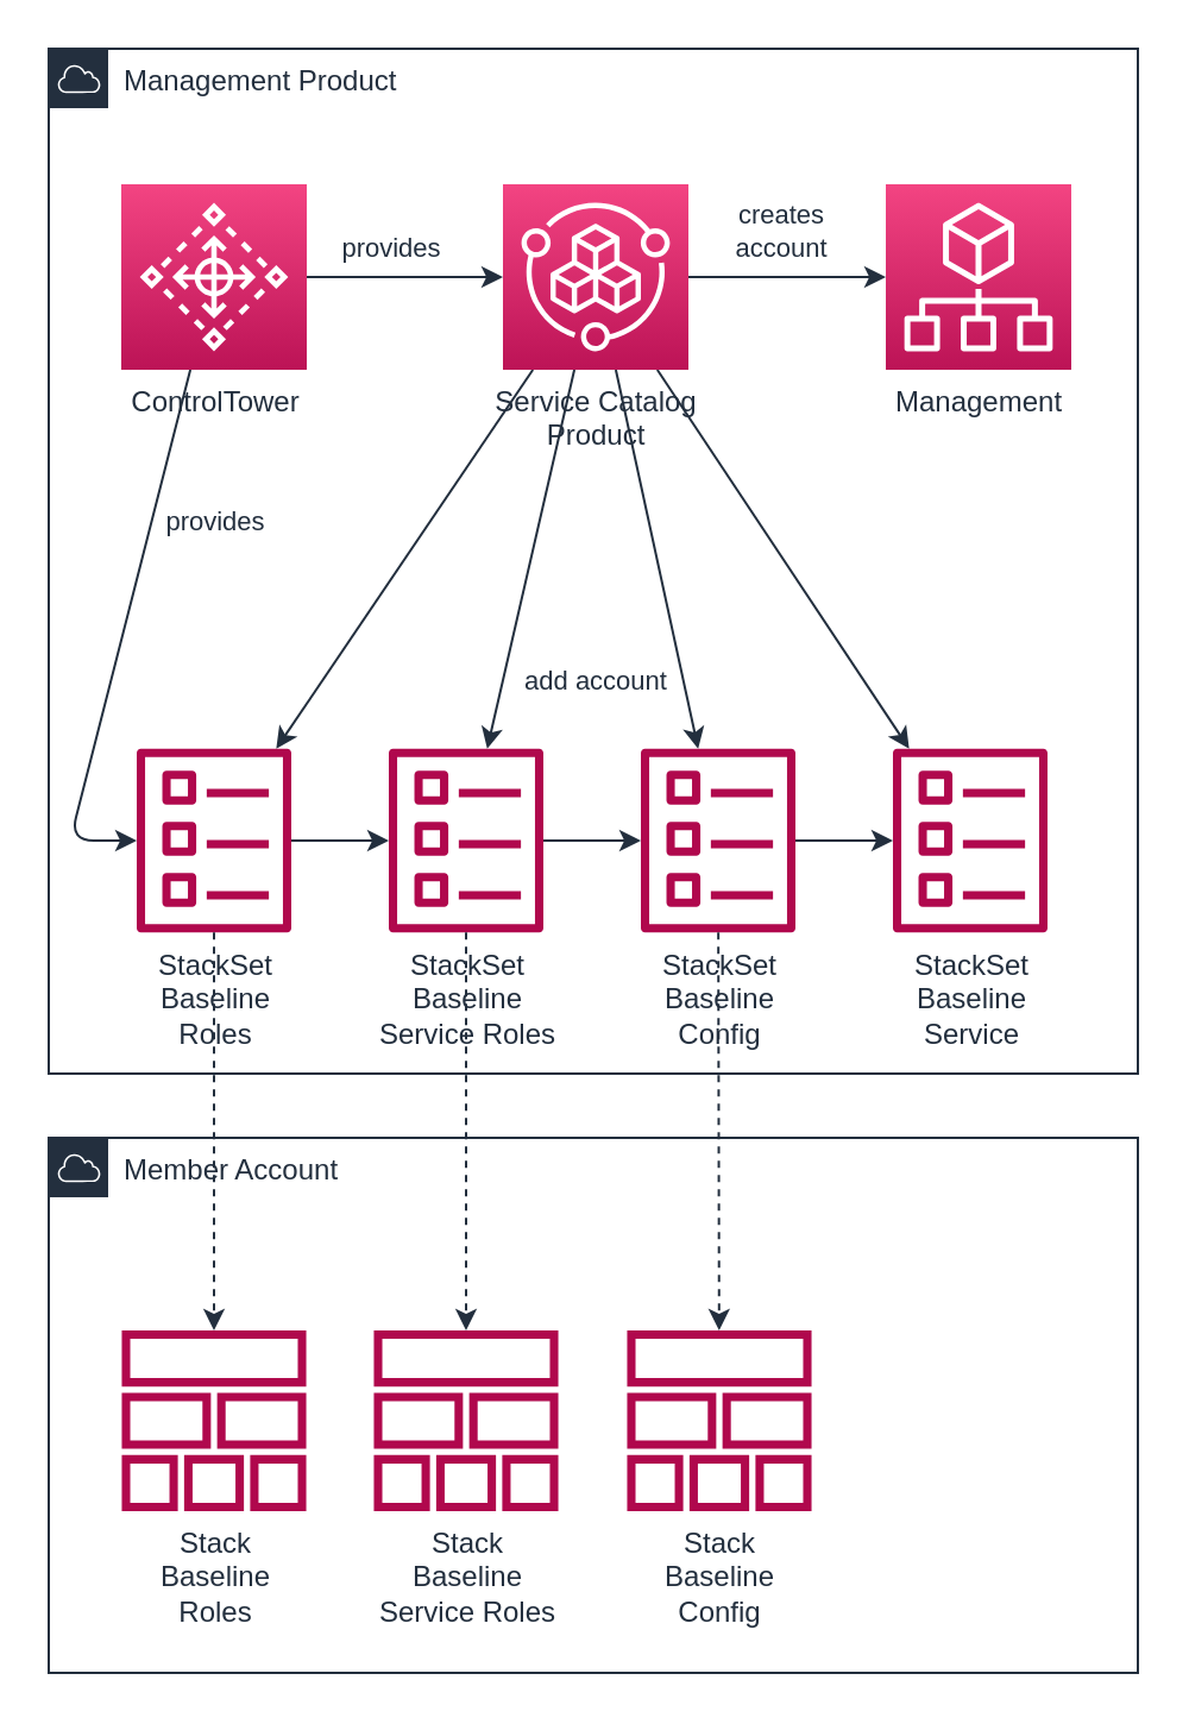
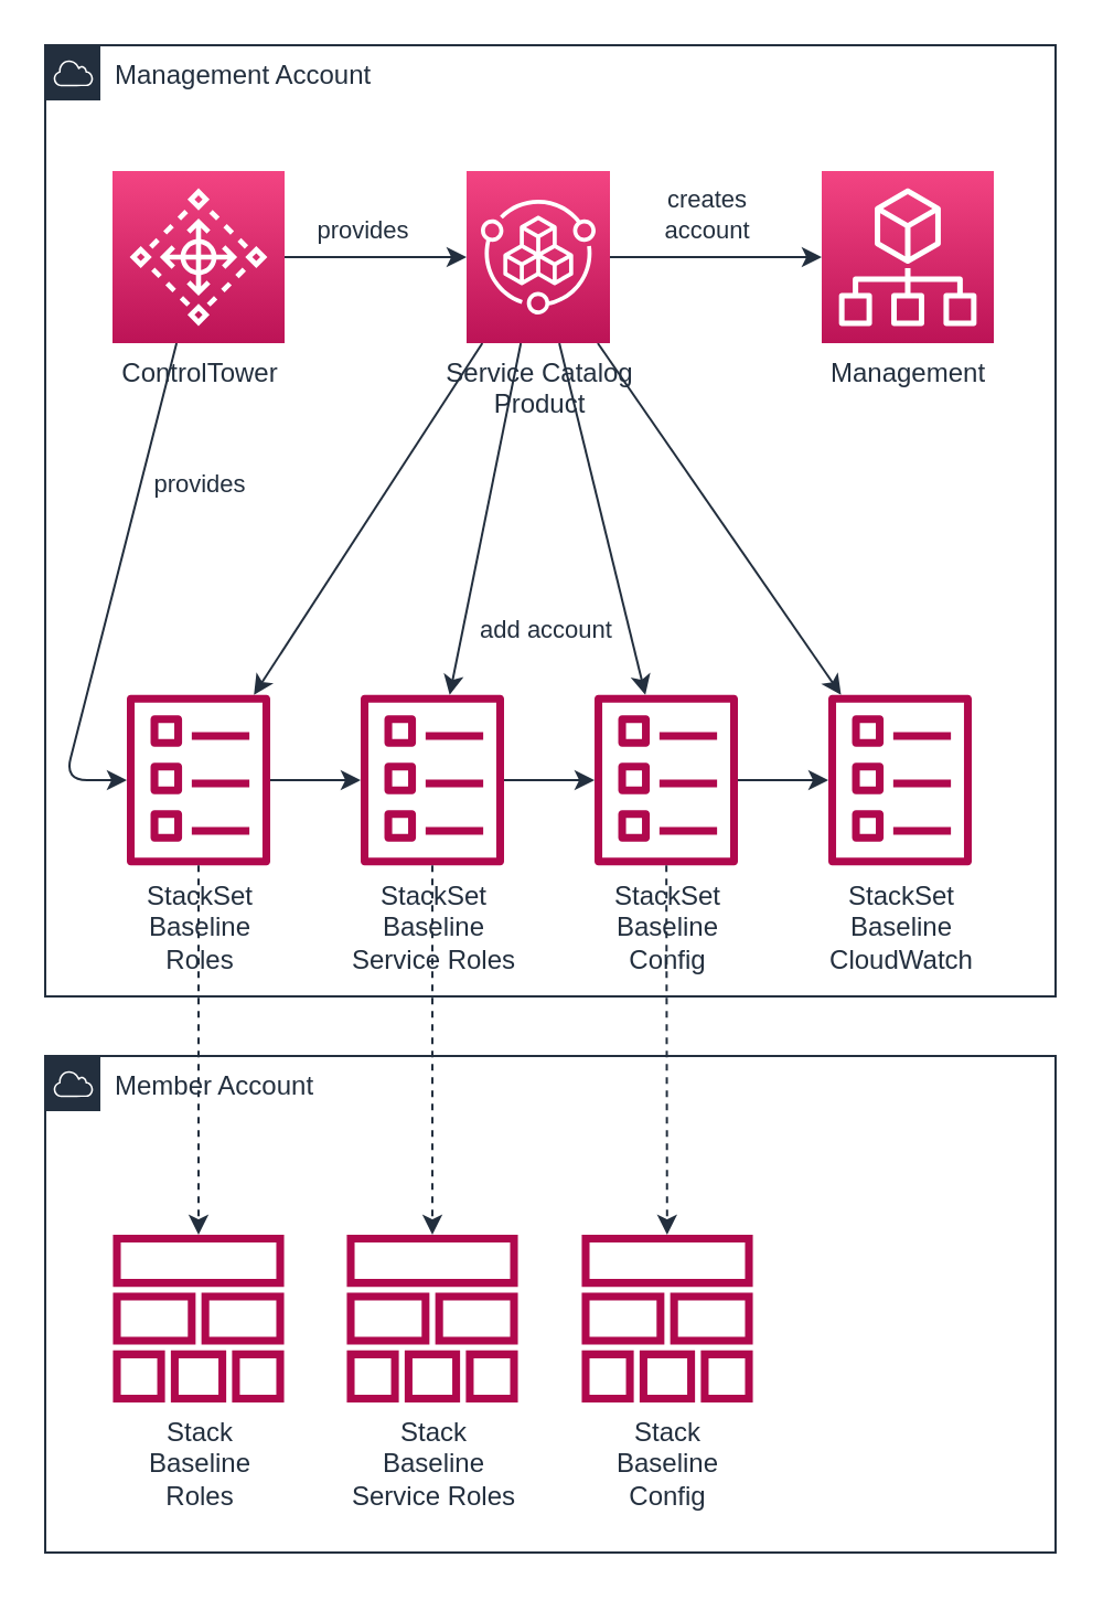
- <mxCell id="2" value="Management Product" style="points=[[0,0],[0.25,0],[0.5,0],[0.75,0],[1,0],[1,0.25],[1,0.5],[1,0.75],[1,1],[0.75,1],[0.5,1],[0.25,1],[0,1],[0,0.75],[0,0.5],[0,0.25]];outlineConnect=0;gradientColor=none;html=1;whiteSpace=wrap;fontSize=12;fontStyle=0;container=1;pointerEvents=0;collapsible=0;recursiveResize=0;shape=mxgraph.aws4.group;grIcon=mxgraph.aws4.group_aws_cloud;strokeColor=#232F3E;fillColor=none;verticalAlign=top;align=left;spacingLeft=30;fontColor=#232F3E;dashed=0;" parent="1" vertex="1"><mxGeometry x="20" y="20" width="458" height="431" as="geometry" /></mxCell>
+ <mxCell id="2" value="Management Account" style="points=[[0,0],[0.25,0],[0.5,0],[0.75,0],[1,0],[1,0.25],[1,0.5],[1,0.75],[1,1],[0.75,1],[0.5,1],[0.25,1],[0,1],[0,0.75],[0,0.5],[0,0.25]];outlineConnect=0;gradientColor=none;html=1;whiteSpace=wrap;fontSize=12;fontStyle=0;container=1;pointerEvents=0;collapsible=0;recursiveResize=0;shape=mxgraph.aws4.group;grIcon=mxgraph.aws4.group_aws_cloud;strokeColor=#232F3E;fillColor=none;verticalAlign=top;align=left;spacingLeft=30;fontColor=#232F3E;dashed=0;" parent="1" vertex="1"><mxGeometry x="20" y="20" width="458" height="431" as="geometry" /></mxCell>
- <mxCell id="23" value="Service Catalog&lt;br&gt;Product" style="sketch=0;points=[[0,0,0],[0.25,0,0],[0.5,0,0],[0.75,0,0],[1,0,0],[0,1,0],[0.25,1,0],[0.5,1,0],[0.75,1,0],[1,1,0],[0,0.25,0],[0,0.5,0],[0,0.75,0],[1,0.25,0],[1,0.5,0],[1,0.75,0]];points=[[0,0,0],[0.25,0,0],[0.5,0,0],[0.75,0,0],[1,0,0],[0,1,0],[0.25,1,0],[0.5,1,0],[0.75,1,0],[1,1,0],[0,0.25,0],[0,0.5,0],[0,0.75,0],[1,0.25,0],[1,0.5,0],[1,0.75,0]];outlineConnect=0;fontColor=#232F3E;gradientColor=#F34482;gradientDirection=north;fillColor=#BC1356;strokeColor=#ffffff;dashed=0;verticalLabelPosition=bottom;verticalAlign=top;align=center;html=1;fontSize=12;fontStyle=0;aspect=fixed;shape=mxgraph.aws4.resourceIcon;resIcon=mxgraph.aws4.service_catalog;" vertex="1" parent="2"><mxGeometry x="191" y="57" width="78" height="78" as="geometry" /></mxCell>
+ <mxCell id="23" value="Service Catalog&lt;br&gt;Product" style="sketch=0;points=[[0,0,0],[0.25,0,0],[0.5,0,0],[0.75,0,0],[1,0,0],[0,1,0],[0.25,1,0],[0.5,1,0],[0.75,1,0],[1,1,0],[0,0.25,0],[0,0.5,0],[0,0.75,0],[1,0.25,0],[1,0.5,0],[1,0.75,0]];points=[[0,0,0],[0.25,0,0],[0.5,0,0],[0.75,0,0],[1,0,0],[0,1,0],[0.25,1,0],[0.5,1,0],[0.75,1,0],[1,1,0],[0,0.25,0],[0,0.5,0],[0,0.75,0],[1,0.25,0],[1,0.5,0],[1,0.75,0]];outlineConnect=0;fontColor=#232F3E;gradientColor=#F34482;gradientDirection=north;fillColor=#BC1356;strokeColor=#ffffff;dashed=0;verticalLabelPosition=bottom;verticalAlign=top;align=center;html=1;fontSize=12;fontStyle=0;aspect=fixed;shape=mxgraph.aws4.resourceIcon;resIcon=mxgraph.aws4.service_catalog;" vertex="1" parent="2"><mxGeometry x="191" y="57" width="65" height="78" as="geometry" /></mxCell>
- <mxCell id="20" value="StackSet&lt;br&gt;Baseline &lt;br&gt;Service" style="sketch=0;outlineConnect=0;fontColor=#232F3E;gradientColor=none;fillColor=#B0084D;strokeColor=none;dashed=0;verticalLabelPosition=bottom;verticalAlign=top;align=center;html=1;fontSize=12;fontStyle=0;aspect=fixed;pointerEvents=1;shape=mxgraph.aws4.template;" vertex="1" parent="2"><mxGeometry x="355" y="294" width="65" height="78" as="geometry" /></mxCell>
+ <mxCell id="20" value="StackSet&lt;br&gt;Baseline &lt;br&gt;CloudWatch" style="sketch=0;outlineConnect=0;fontColor=#232F3E;gradientColor=none;fillColor=#B0084D;strokeColor=none;dashed=0;verticalLabelPosition=bottom;verticalAlign=top;align=center;html=1;fontSize=12;fontStyle=0;aspect=fixed;pointerEvents=1;shape=mxgraph.aws4.template;" vertex="1" parent="2"><mxGeometry x="355" y="294" width="65" height="78" as="geometry" /></mxCell>
